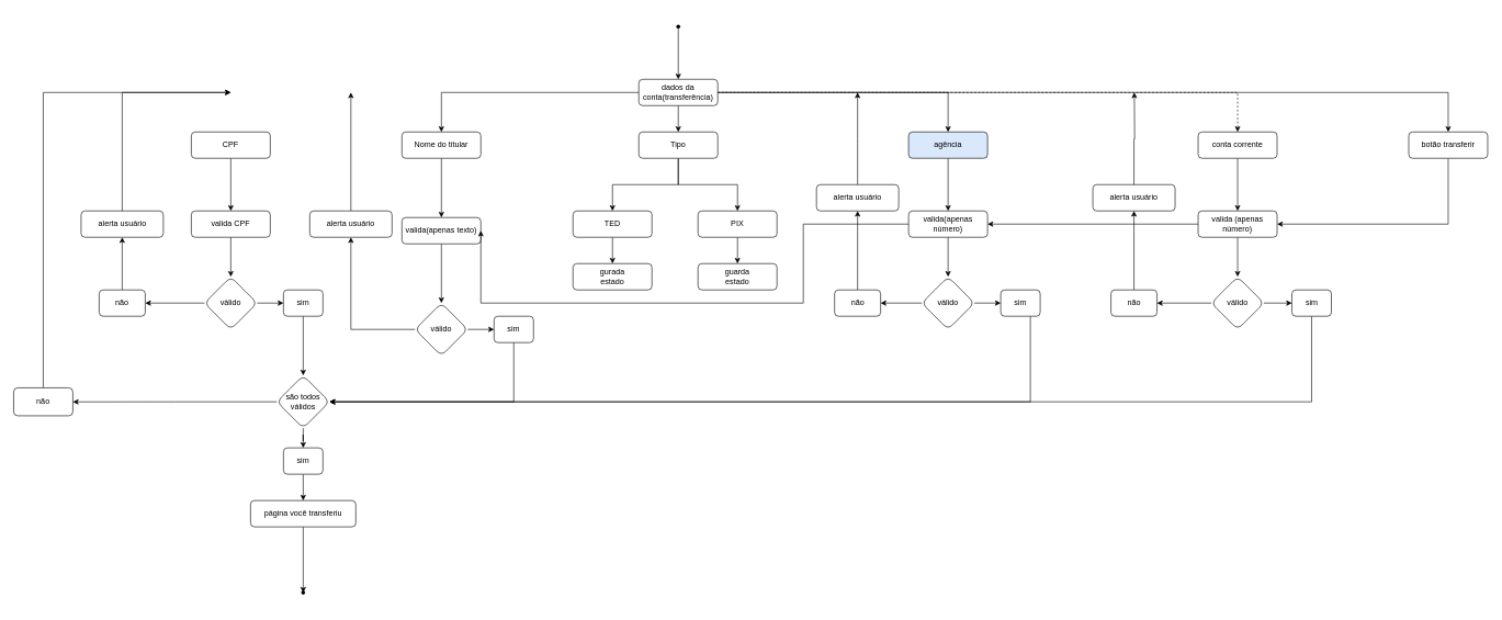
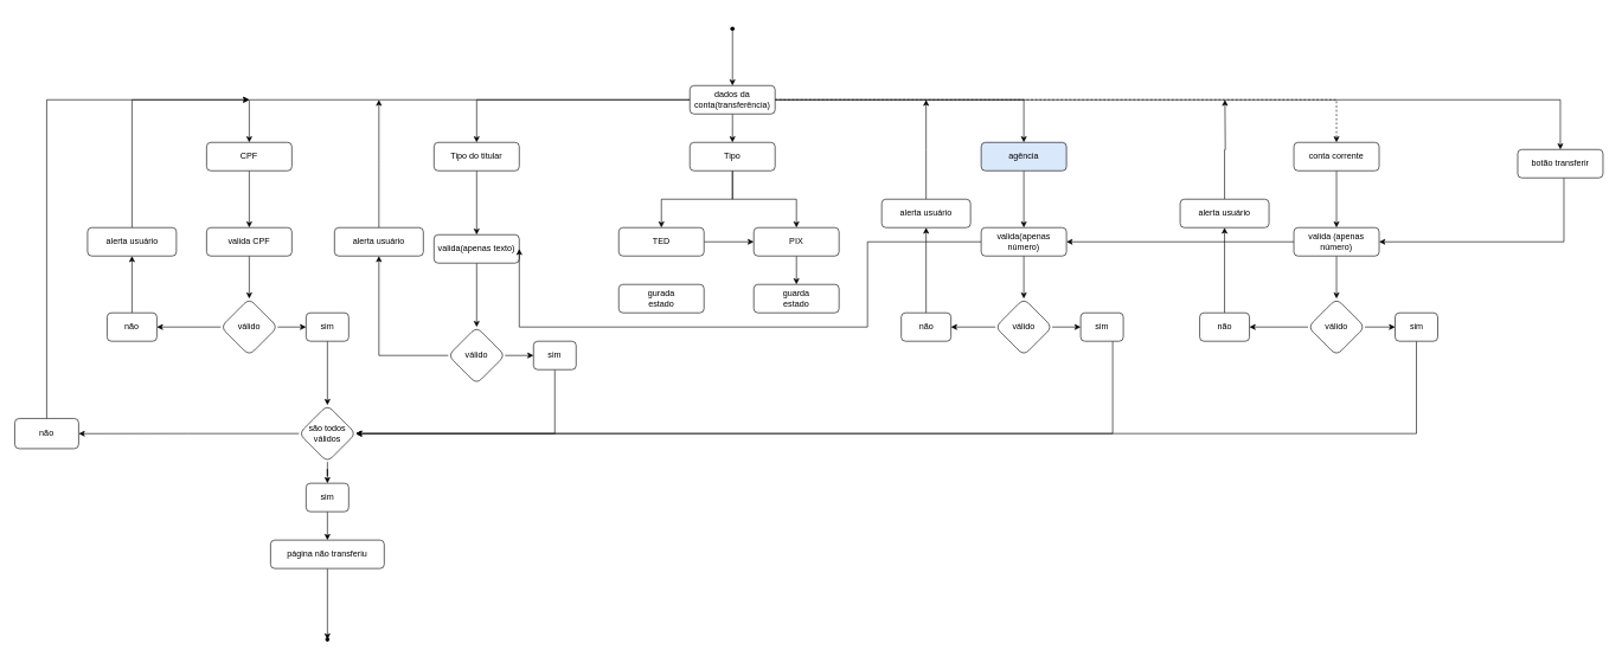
+ <mxCell id="2" value="" style="edgeStyle=orthogonalEdgeStyle;rounded=0;orthogonalLoop=1;jettySize=auto;html=1;" edge="1" parent="1" source="8" target="12"><mxGeometry relative="1" as="geometry" /></mxCell>
- <mxCell id="14" value="Nome do titular" style="rounded=1;whiteSpace=wrap;html=1;" vertex="1" parent="1"><mxGeometry x="610" y="200" width="120" height="40" as="geometry" /></mxCell>
+ <mxCell id="14" value="Tipo do titular" style="rounded=1;whiteSpace=wrap;html=1;" vertex="1" parent="1"><mxGeometry x="610" y="200" width="120" height="40" as="geometry" /></mxCell>
- <mxCell id="23" value="botão transferir" style="rounded=1;whiteSpace=wrap;html=1;" vertex="1" parent="1"><mxGeometry x="2140" y="200" width="120" height="40" as="geometry" /></mxCell>
+ <mxCell id="23" value="botão transferir" style="rounded=1;whiteSpace=wrap;html=1;" vertex="1" parent="1"><mxGeometry x="2135" y="210" width="120" height="40" as="geometry" /></mxCell>
- <mxCell id="28" value="" style="edgeStyle=orthogonalEdgeStyle;rounded=0;orthogonalLoop=1;jettySize=auto;html=1;" edge="1" parent="1" source="29" target="72"><mxGeometry relative="1" as="geometry" /></mxCell>
+ <mxCell id="28" value="" style="edgeStyle=orthogonalEdgeStyle;rounded=0;orthogonalLoop=1;jettySize=auto;html=1;" edge="1" parent="1" source="29" target="31"><mxGeometry relative="1" as="geometry" /></mxCell>
- <mxCell id="82" value="página você transferiu" style="whiteSpace=wrap;html=1;rounded=1;" vertex="1" parent="1"><mxGeometry x="380" y="760" width="160" height="40" as="geometry" /></mxCell>
+ <mxCell id="82" value="página não transferiu" style="whiteSpace=wrap;html=1;rounded=1;" vertex="1" parent="1"><mxGeometry x="380" y="760" width="160" height="40" as="geometry" /></mxCell>
